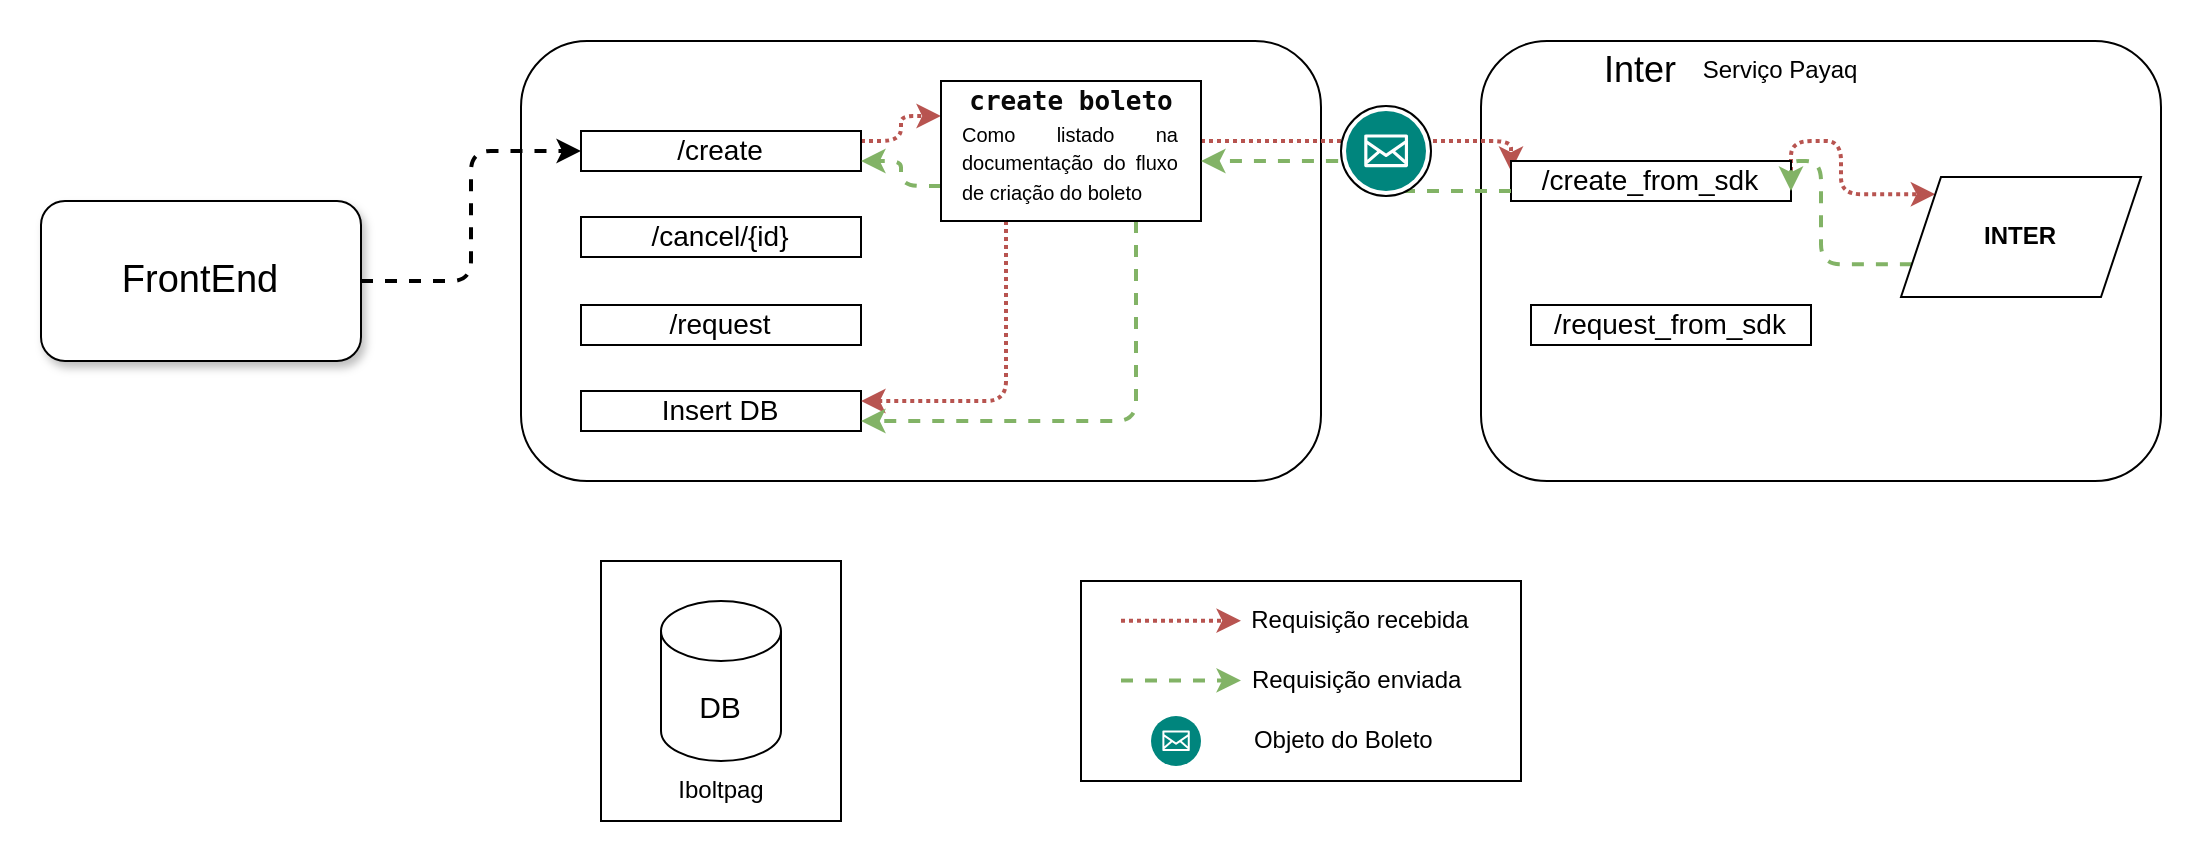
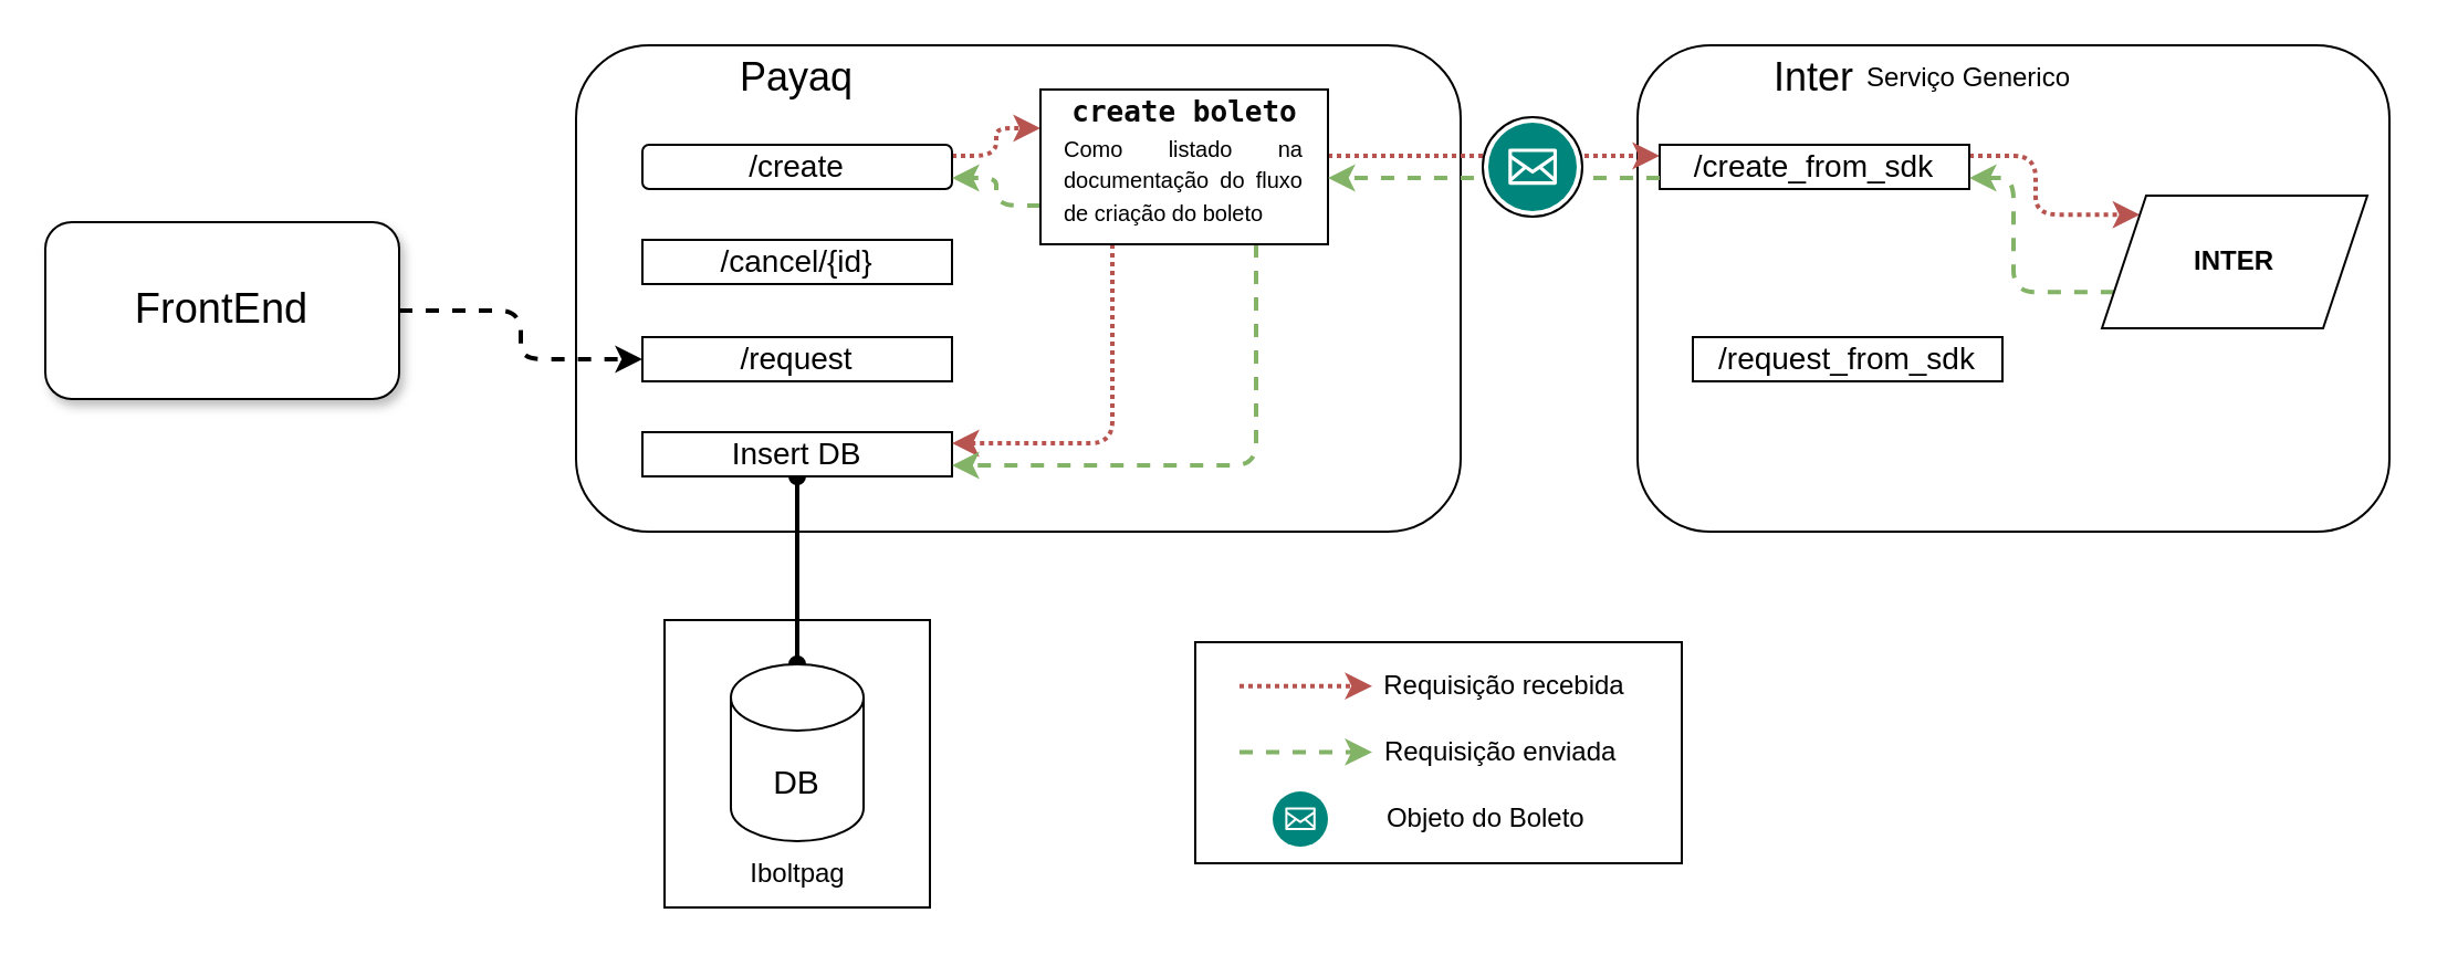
+ <mxCell id="7" value="Payaq" style="text;html=1;align=center;verticalAlign=middle;whiteSpace=wrap;rounded=0;fontSize=18;" vertex="1" parent="1"><mxGeometry x="330" y="20" width="60" height="30" as="geometry" /></mxCell>
- <mxCell id="11" value="Serviço Payaq" style="text;html=1;align=center;verticalAlign=middle;whiteSpace=wrap;rounded=0;" vertex="1" parent="1"><mxGeometry x="820" y="20" width="140" height="30" as="geometry" /></mxCell>
+ <mxCell id="11" value="Serviço Generico" style="text;html=1;align=center;verticalAlign=middle;whiteSpace=wrap;rounded=0;" vertex="1" parent="1"><mxGeometry x="820" y="20" width="140" height="30" as="geometry" /></mxCell>
- <mxCell id="10" value="&lt;font style=&quot;font-size: 14px;&quot;&gt;/create&lt;/font&gt;" style="rounded=0;whiteSpace=wrap;html=1;" vertex="1" parent="1"><mxGeometry x="290" y="65" width="140" height="20" as="geometry" /></mxCell>
+ <mxCell id="10" value="&lt;font style=&quot;font-size: 14px;&quot;&gt;/create&lt;/font&gt;" style="whiteSpace=wrap;html=1;rounded=1;" vertex="1" parent="1"><mxGeometry x="290" y="65" width="140" height="20" as="geometry" /></mxCell>
- <mxCell id="4" style="edgeStyle=orthogonalEdgeStyle;rounded=1;orthogonalLoop=1;jettySize=auto;html=1;exitX=1;exitY=0.5;exitDx=0;exitDy=0;entryX=0;entryY=0.5;entryDx=0;entryDy=0;strokeColor=default;curved=0;strokeWidth=2;dashed=1;" edge="1" parent="1" source="6" target="10"><mxGeometry relative="1" as="geometry" /></mxCell>
- <mxCell id="28" value="&lt;font style=&quot;font-size: 14px;&quot;&gt;/create_from_sdk&lt;/font&gt;" style="rounded=0;whiteSpace=wrap;html=1;" vertex="1" parent="1"><mxGeometry x="755" y="80" width="140" height="20" as="geometry" /></mxCell>
+ <mxCell id="28" value="&lt;font style=&quot;font-size: 14px;&quot;&gt;/create_from_sdk&lt;/font&gt;" style="rounded=0;whiteSpace=wrap;html=1;" vertex="1" parent="1"><mxGeometry x="750" y="65" width="140" height="20" as="geometry" /></mxCell>
+ <mxCell id="5" value="" style="edgeStyle=orthogonalEdgeStyle;rounded=1;orthogonalLoop=1;jettySize=auto;html=1;strokeColor=default;curved=0;strokeWidth=2;dashed=1;" edge="1" parent="1" source="6" target="14"><mxGeometry relative="1" as="geometry" /></mxCell>
+ <mxCell id="17" style="edgeStyle=orthogonalEdgeStyle;rounded=0;orthogonalLoop=1;jettySize=auto;html=1;exitX=0.5;exitY=1;exitDx=0;exitDy=0;entryX=0.5;entryY=0;entryDx=0;entryDy=0;strokeWidth=2;entryPerimeter=0;endArrow=oval;endFill=1;startArrow=oval;startFill=1;" edge="1" parent="1" source="18" target="26"><mxGeometry relative="1" as="geometry"><Array as="points"><mxPoint x="360" y="280" /><mxPoint x="360" y="280" /></Array></mxGeometry></mxCell>
